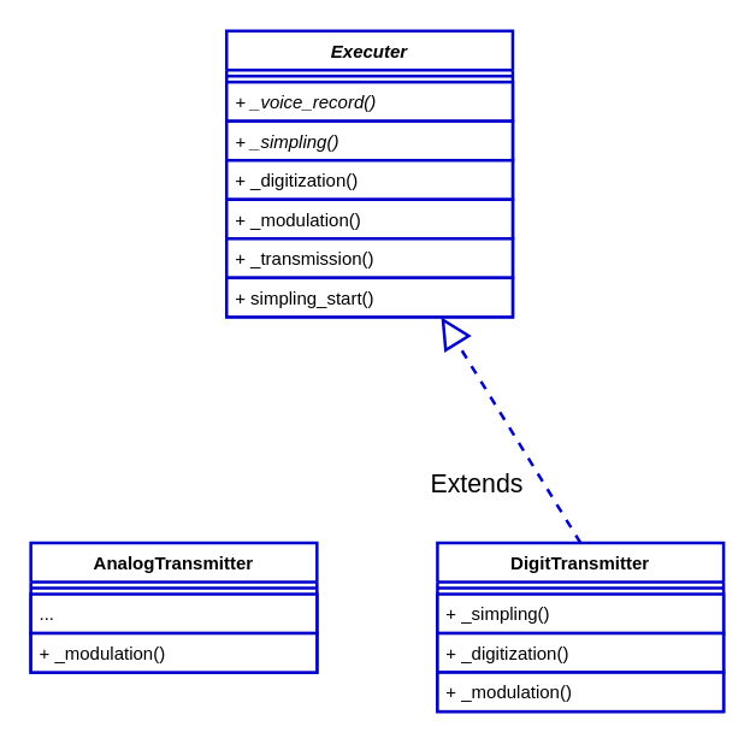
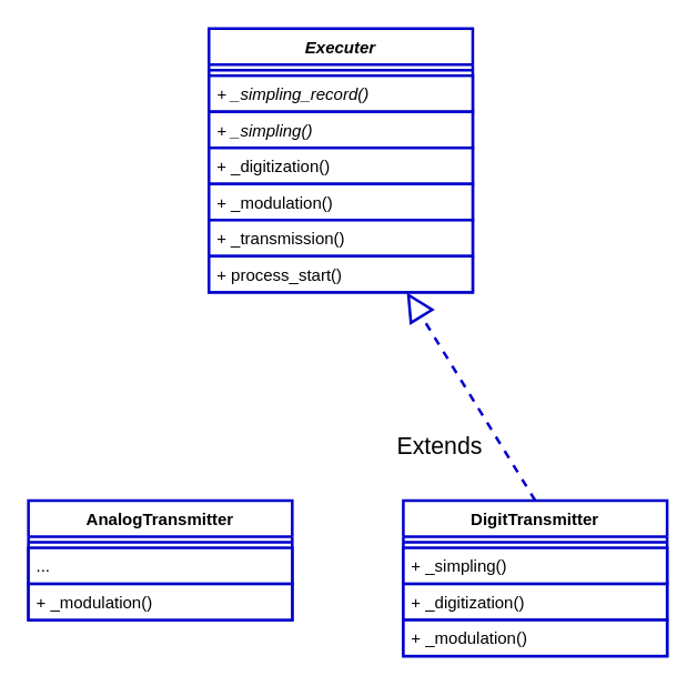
- <mxCell id="4" value="+ _voice_record()" style="text;align=left;verticalAlign=top;spacingLeft=4;spacingRight=4;overflow=hidden;rotatable=0;points=[[0,0.5],[1,0.5]];portConstraint=eastwest;fontColor=#000000;strokeColor=#0000CC;strokeWidth=2;fillColor=#FFFFFF;fontStyle=2" parent="2" vertex="1"><mxGeometry y="34" width="190" height="26" as="geometry" /></mxCell>
+ <mxCell id="4" value="+ _simpling_record()" style="text;align=left;verticalAlign=top;spacingLeft=4;spacingRight=4;overflow=hidden;rotatable=0;points=[[0,0.5],[1,0.5]];portConstraint=eastwest;fontColor=#000000;strokeColor=#0000CC;strokeWidth=2;fillColor=#FFFFFF;fontStyle=2" parent="2" vertex="1"><mxGeometry y="34" width="190" height="26" as="geometry" /></mxCell>
- <mxCell id="9" value="+ simpling_start()" style="text;align=left;verticalAlign=top;spacingLeft=4;spacingRight=4;overflow=hidden;rotatable=0;points=[[0,0.5],[1,0.5]];portConstraint=eastwest;fontColor=#000000;strokeColor=#0000CC;strokeWidth=2;fillColor=#FFFFFF;fontStyle=0" parent="2" vertex="1"><mxGeometry y="164" width="190" height="26" as="geometry" /></mxCell>
+ <mxCell id="9" value="+ process_start()" style="text;align=left;verticalAlign=top;spacingLeft=4;spacingRight=4;overflow=hidden;rotatable=0;points=[[0,0.5],[1,0.5]];portConstraint=eastwest;fontColor=#000000;strokeColor=#0000CC;strokeWidth=2;fillColor=#FFFFFF;fontStyle=0" parent="2" vertex="1"><mxGeometry y="164" width="190" height="26" as="geometry" /></mxCell>
